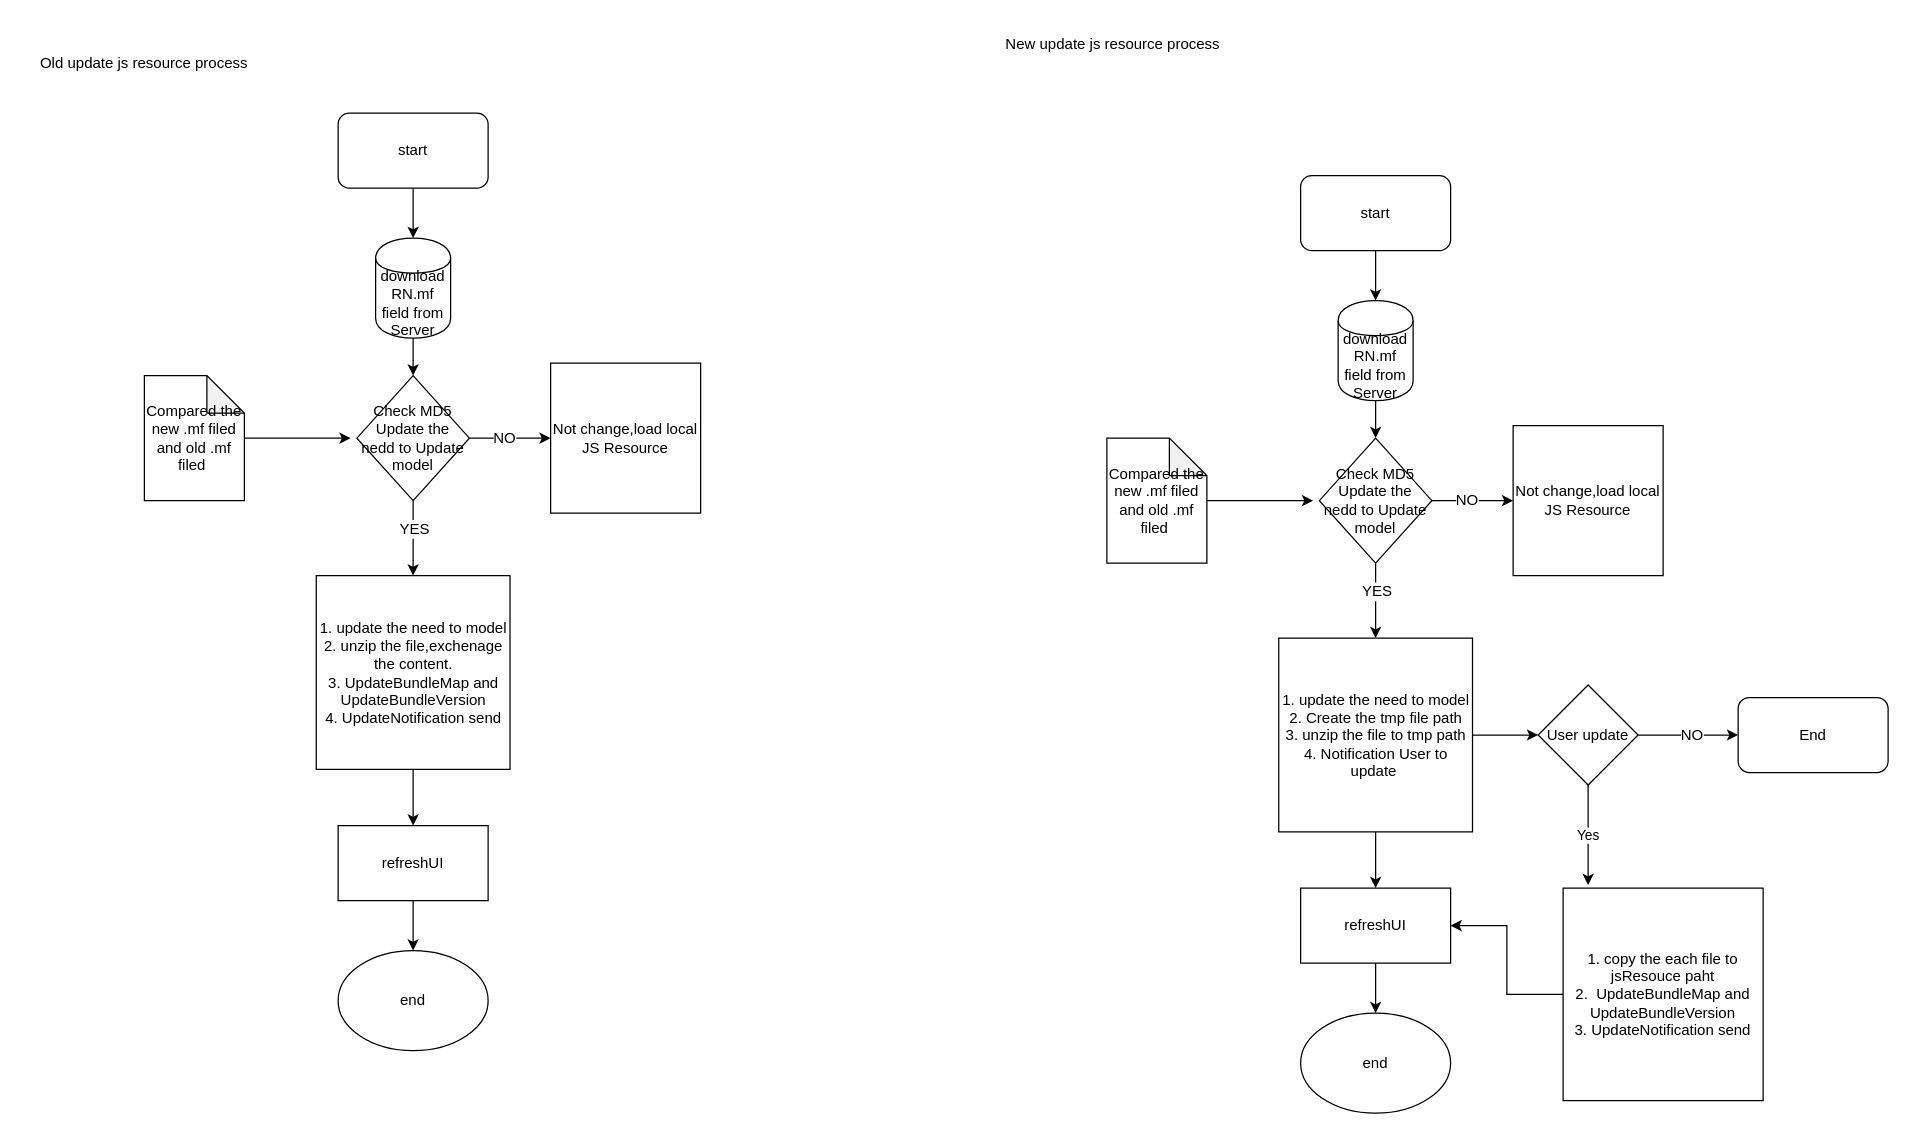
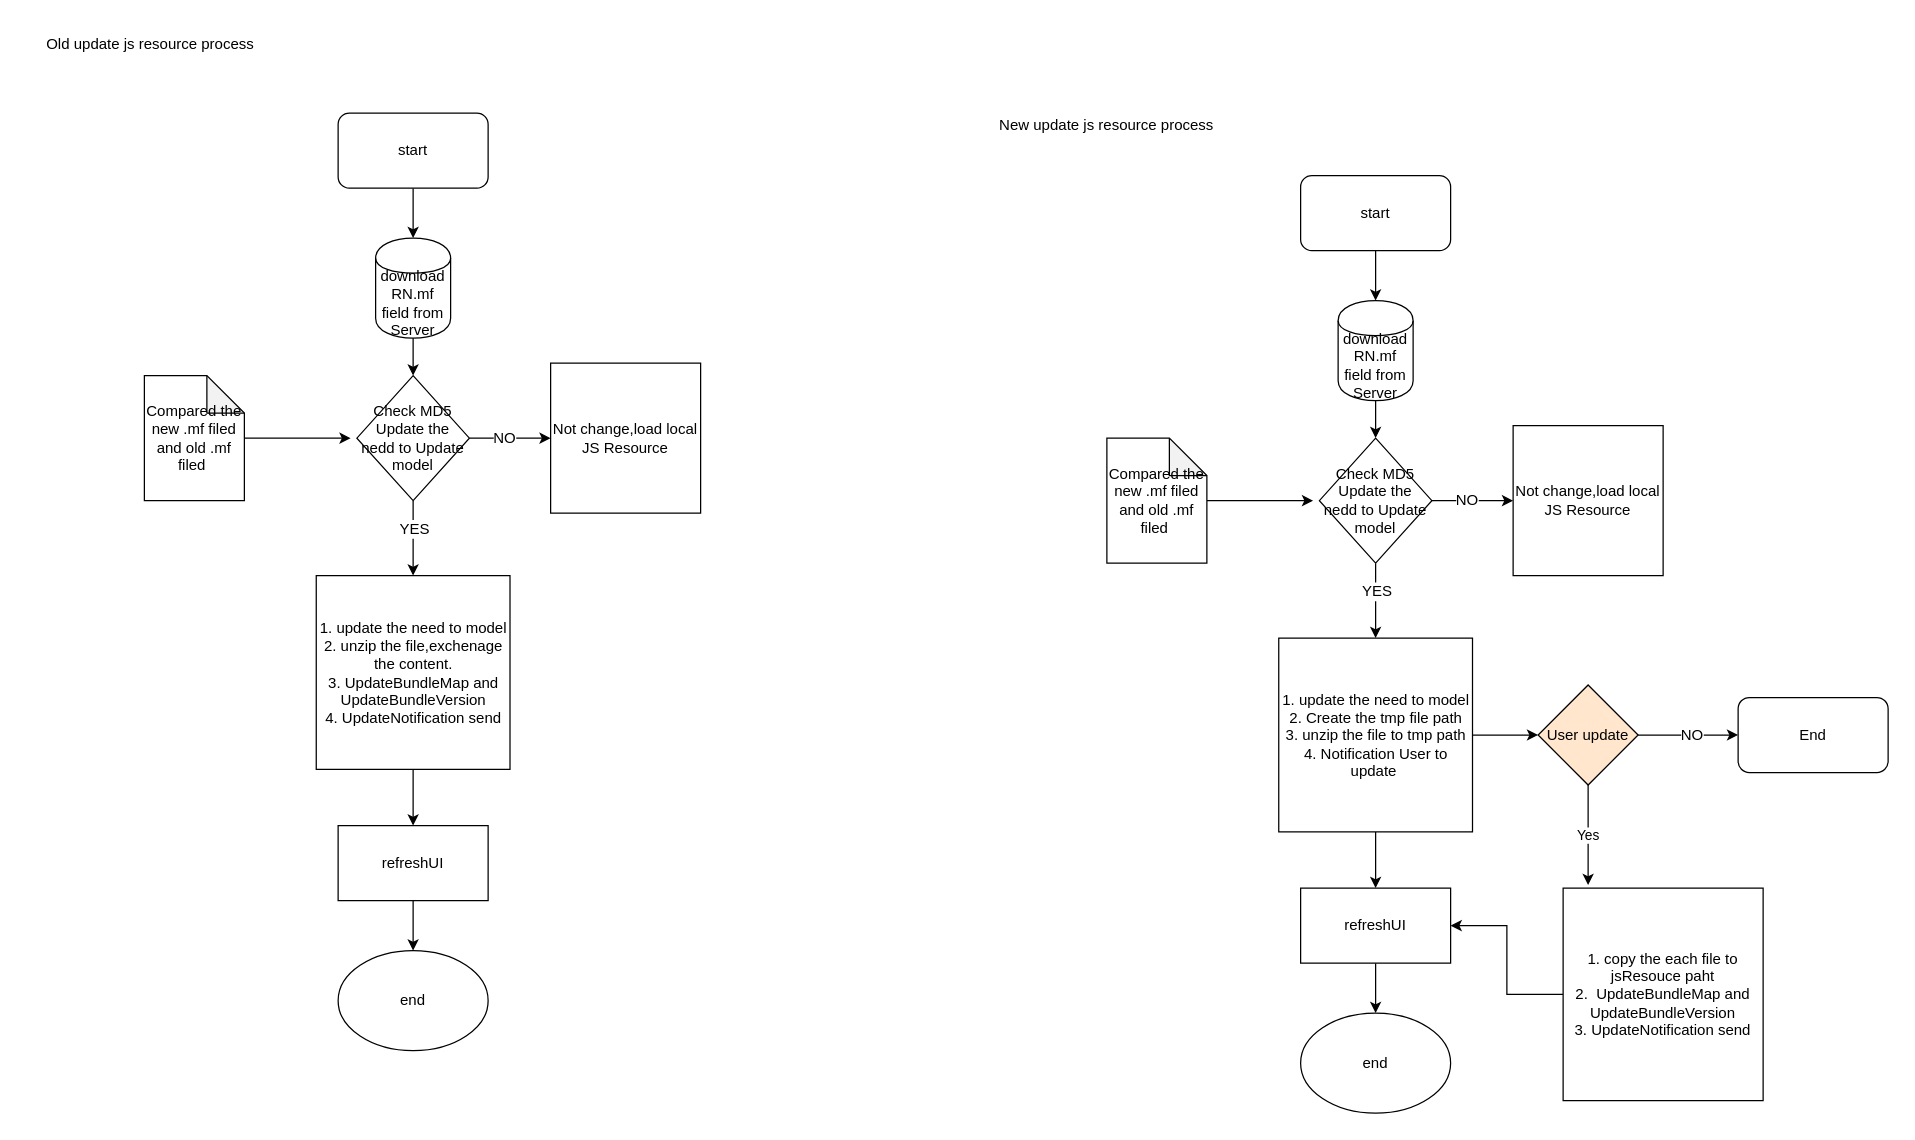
- <mxCell id="24" value="New update js resource process" style="text;html=1;strokeColor=none;fillColor=none;align=center;verticalAlign=middle;whiteSpace=wrap;rounded=0;" vertex="1" parent="1"><mxGeometry x="795" y="5" width="190" height="60" as="geometry" /></mxCell>
+ <mxCell id="24" value="New update js resource process" style="text;html=1;strokeColor=none;fillColor=none;align=center;verticalAlign=middle;whiteSpace=wrap;rounded=0;" vertex="1" parent="1"><mxGeometry x="790" y="70" width="190" height="60" as="geometry" /></mxCell>
- <mxCell id="6" value="Old update js resource process" style="text;html=1;strokeColor=none;fillColor=none;align=center;verticalAlign=middle;whiteSpace=wrap;rounded=0;" vertex="1" parent="1"><mxGeometry x="20" y="20" width="190" height="60" as="geometry" /></mxCell>
+ <mxCell id="6" value="Old update js resource process" style="text;html=1;strokeColor=none;fillColor=none;align=center;verticalAlign=middle;whiteSpace=wrap;rounded=0;" vertex="1" parent="1"><mxGeometry x="25" y="5" width="190" height="60" as="geometry" /></mxCell>
- <mxCell id="42" value="User update" style="rhombus;whiteSpace=wrap;html=1;" vertex="1" parent="1"><mxGeometry x="1230" y="547.5" width="80" height="80" as="geometry" /></mxCell>
+ <mxCell id="42" value="User update" style="rhombus;whiteSpace=wrap;html=1;fillColor=#ffe6cc;" vertex="1" parent="1"><mxGeometry x="1230" y="547.5" width="80" height="80" as="geometry" /></mxCell>
